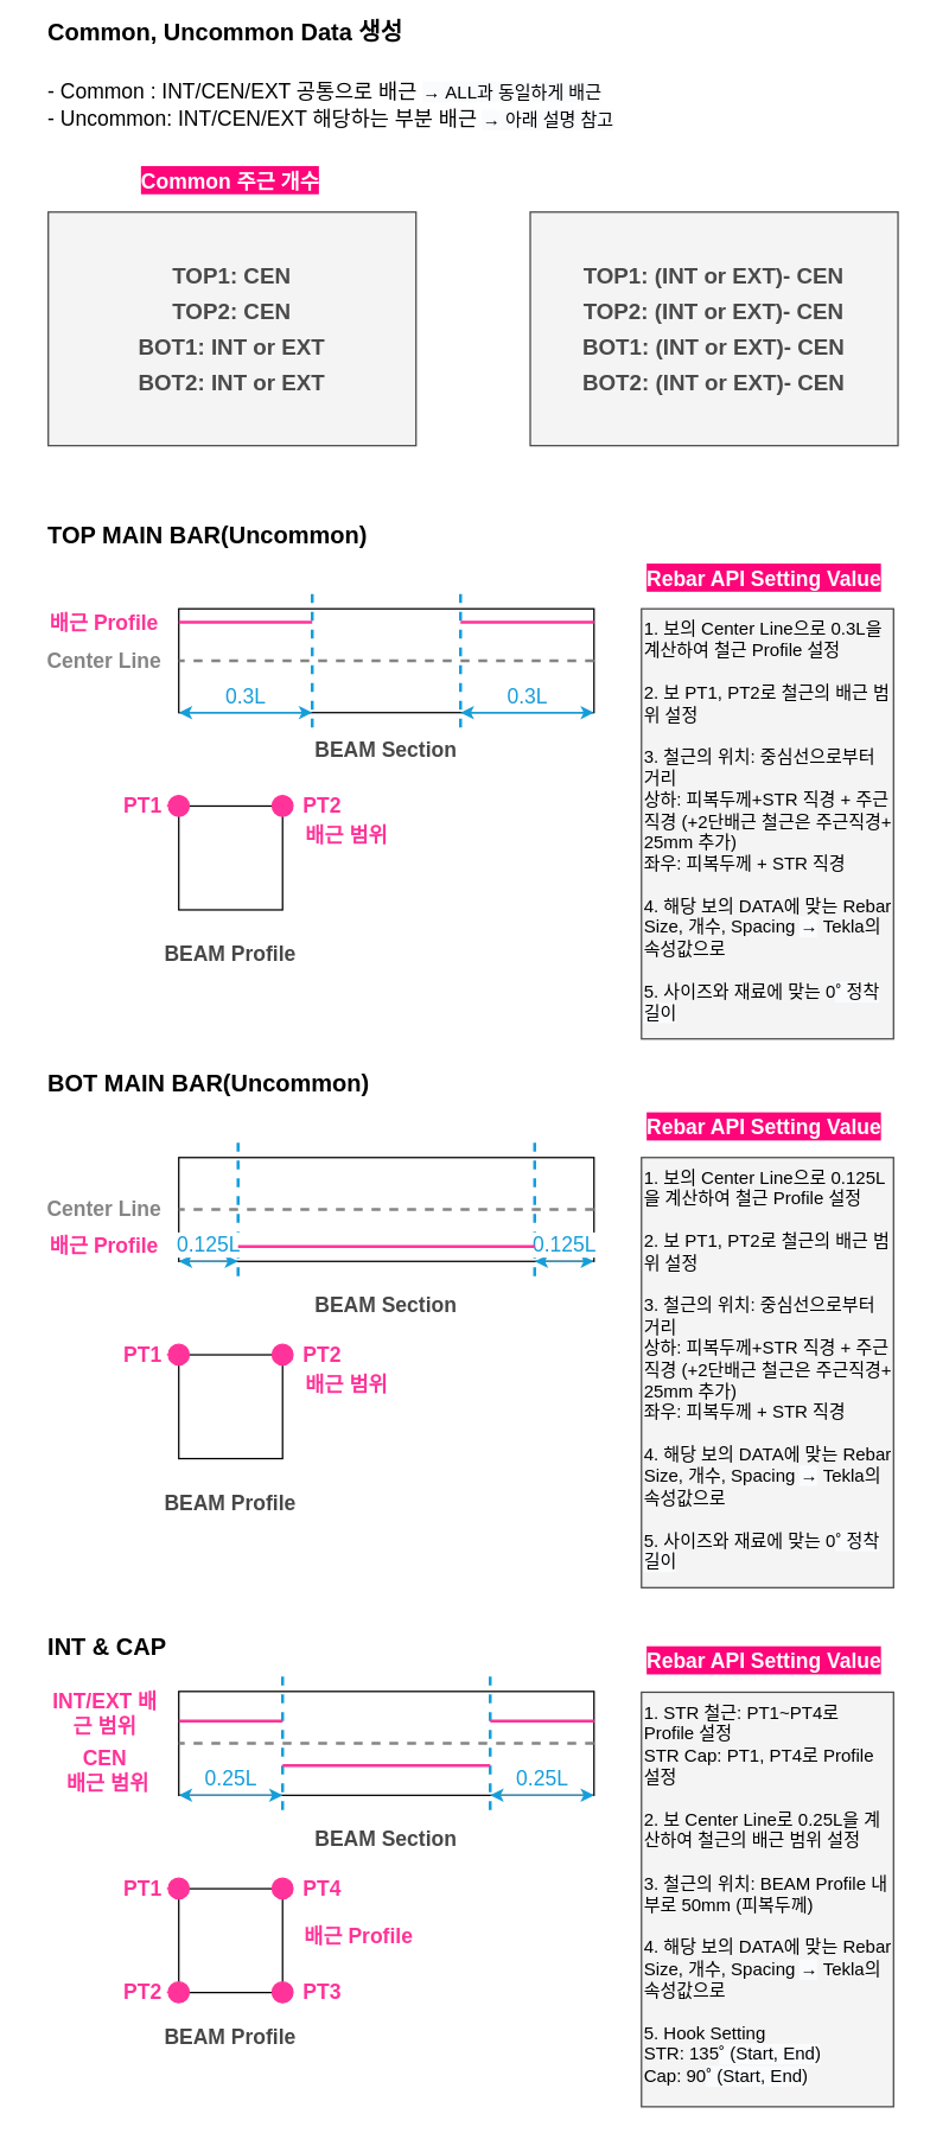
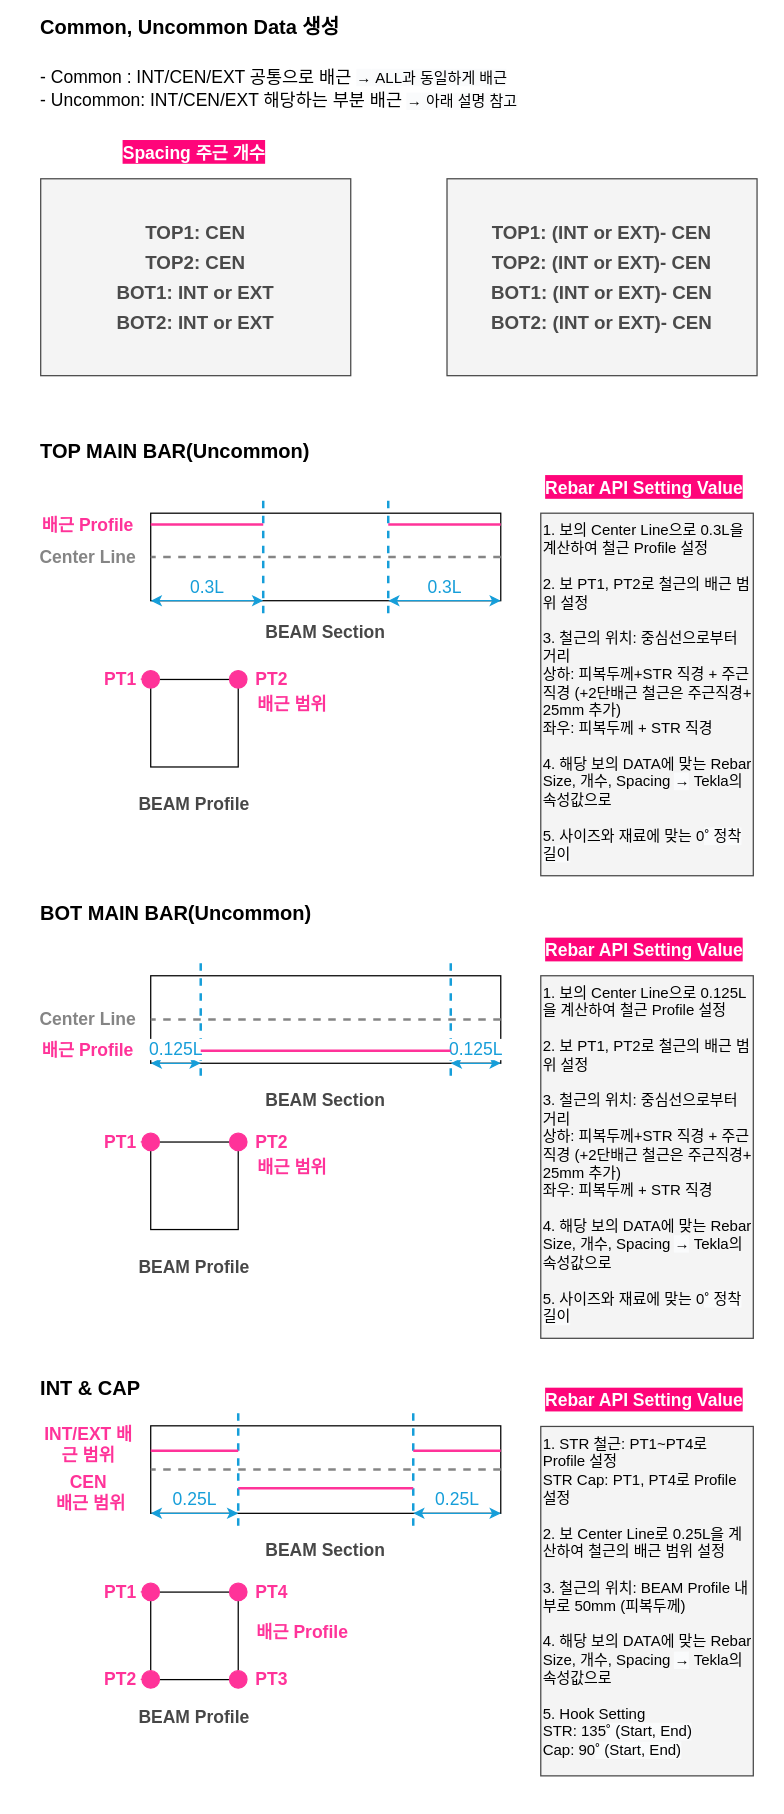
- <mxCell id="35" value="&lt;span style=&quot;font-size: 14px&quot;&gt;Common 주근 개수&lt;/span&gt;" style="rounded=0;whiteSpace=wrap;html=1;fillColor=none;strokeColor=none;fontSize=16;fontStyle=1;labelBackgroundColor=#FF057A;fontColor=#FFFFFF;" vertex="1" parent="1"><mxGeometry x="70" y="100" width="170" height="42.5" as="geometry" /></mxCell>
+ <mxCell id="35" value="&lt;span style=&quot;font-size: 14px&quot;&gt;Spacing 주근 개수&lt;/span&gt;" style="rounded=0;whiteSpace=wrap;html=1;fillColor=none;strokeColor=none;fontSize=16;fontStyle=1;labelBackgroundColor=#FF057A;fontColor=#FFFFFF;" vertex="1" parent="1"><mxGeometry x="70" y="100" width="170" height="42.5" as="geometry" /></mxCell>
